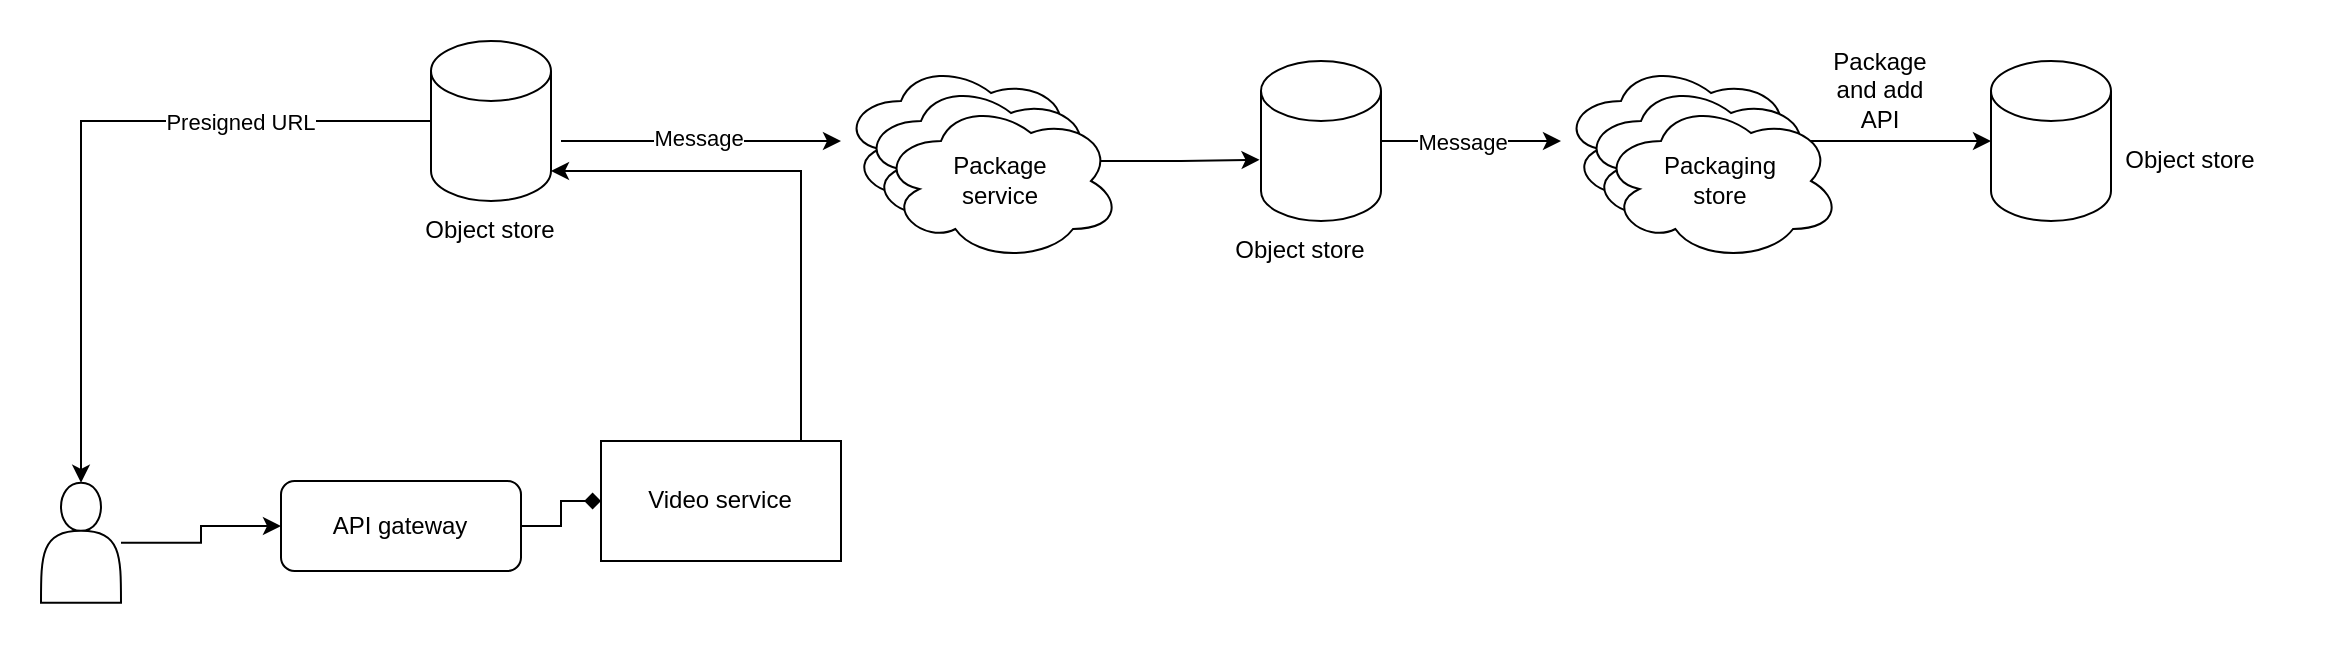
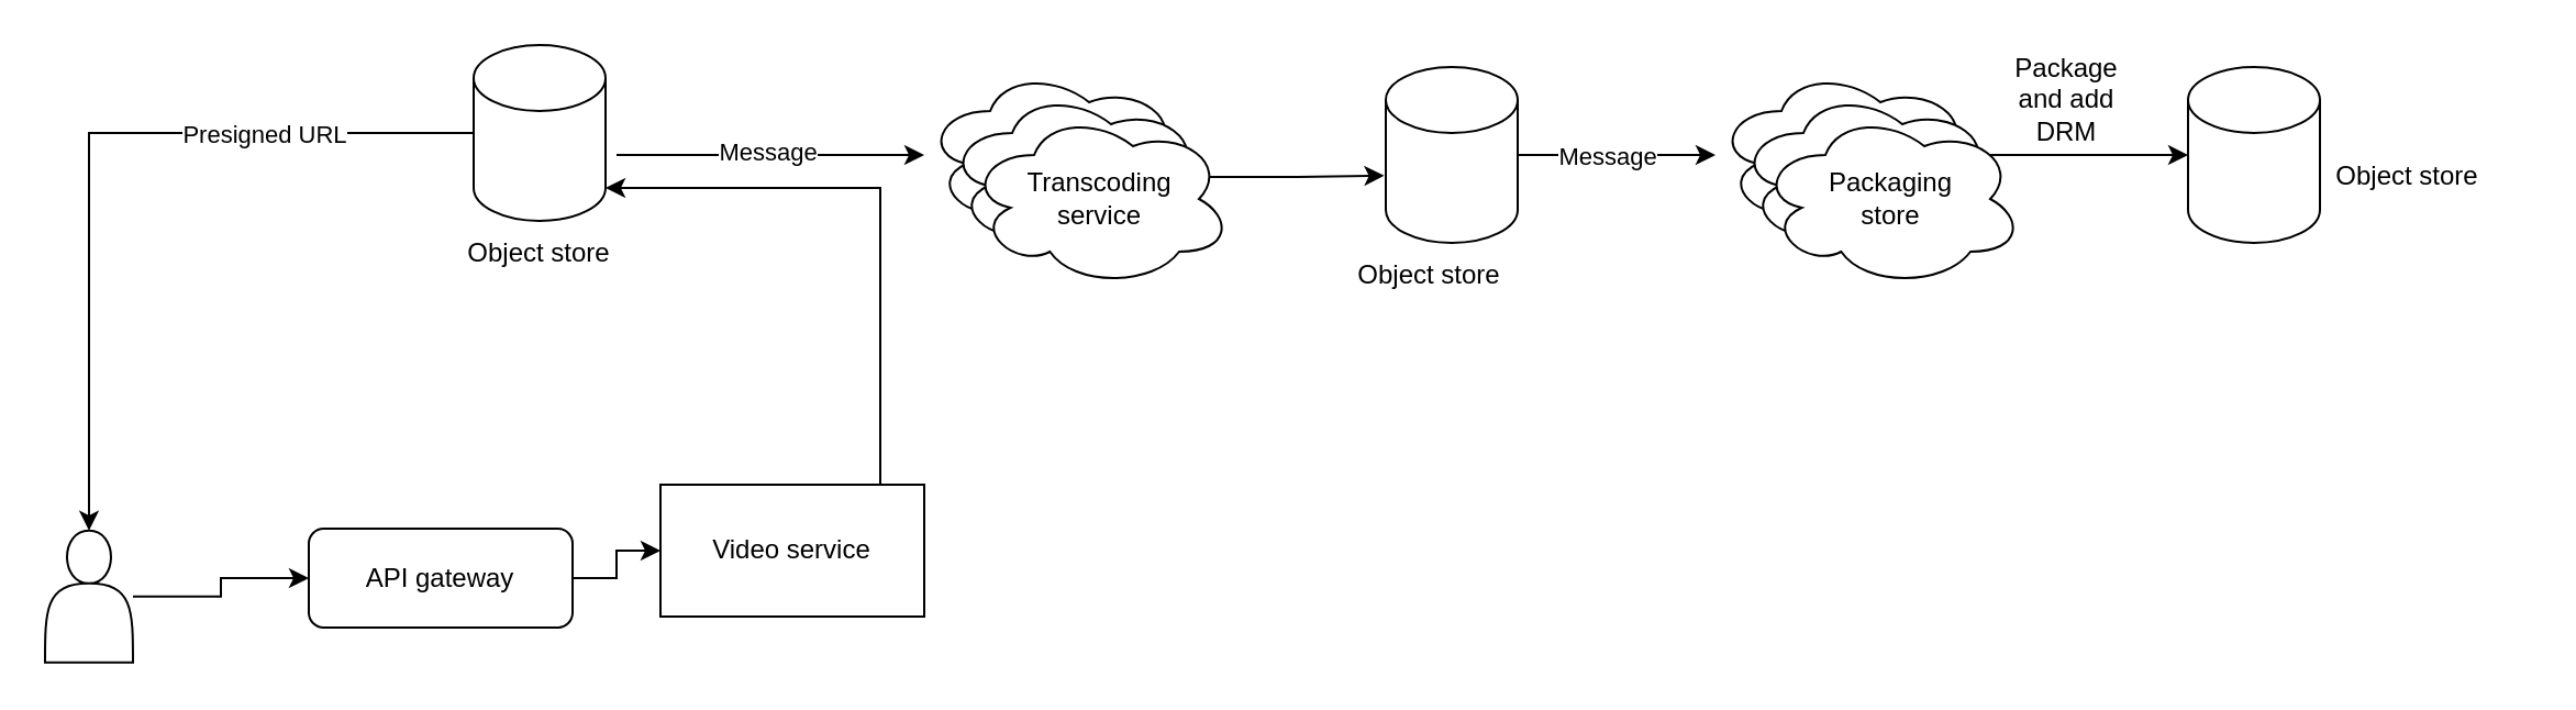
- <mxCell id="23" value="Package and add API" style="text;html=1;strokeColor=none;fillColor=none;align=center;verticalAlign=middle;whiteSpace=wrap;rounded=0;" parent="1" vertex="1"><mxGeometry x="910" y="30" width="60" height="30" as="geometry" /></mxCell>
+ <mxCell id="23" value="Package and add DRM" style="text;html=1;strokeColor=none;fillColor=none;align=center;verticalAlign=middle;whiteSpace=wrap;rounded=0;" parent="1" vertex="1"><mxGeometry x="910" y="30" width="60" height="30" as="geometry" /></mxCell>
- <mxCell id="28" value="Package&lt;br&gt;service" style="ellipse;shape=cloud;whiteSpace=wrap;html=1;" vertex="1" parent="1"><mxGeometry x="440" y="50" width="120" height="80" as="geometry" /></mxCell>
+ <mxCell id="28" value="Transcoding&lt;br&gt;service" style="ellipse;shape=cloud;whiteSpace=wrap;html=1;" vertex="1" parent="1"><mxGeometry x="440" y="50" width="120" height="80" as="geometry" /></mxCell>
- <mxCell id="11" style="edgeStyle=orthogonalEdgeStyle;rounded=0;orthogonalLoop=1;jettySize=auto;html=1;entryX=0;entryY=0.5;entryDx=0;entryDy=0;endArrow=diamond;" edge="1" parent="1" source="12" target="14"><mxGeometry relative="1" as="geometry" /></mxCell>
+ <mxCell id="11" style="edgeStyle=orthogonalEdgeStyle;rounded=0;orthogonalLoop=1;jettySize=auto;html=1;entryX=0;entryY=0.5;entryDx=0;entryDy=0;" edge="1" parent="1" source="12" target="14"><mxGeometry relative="1" as="geometry" /></mxCell>
